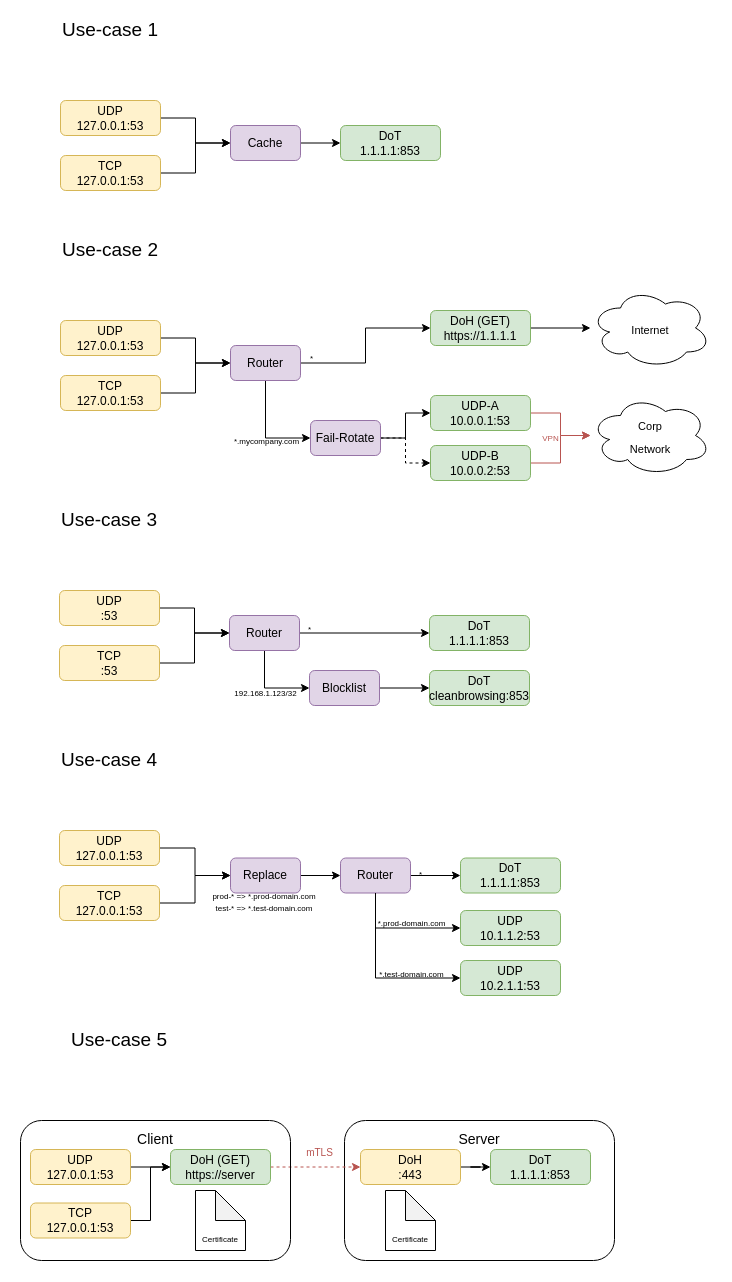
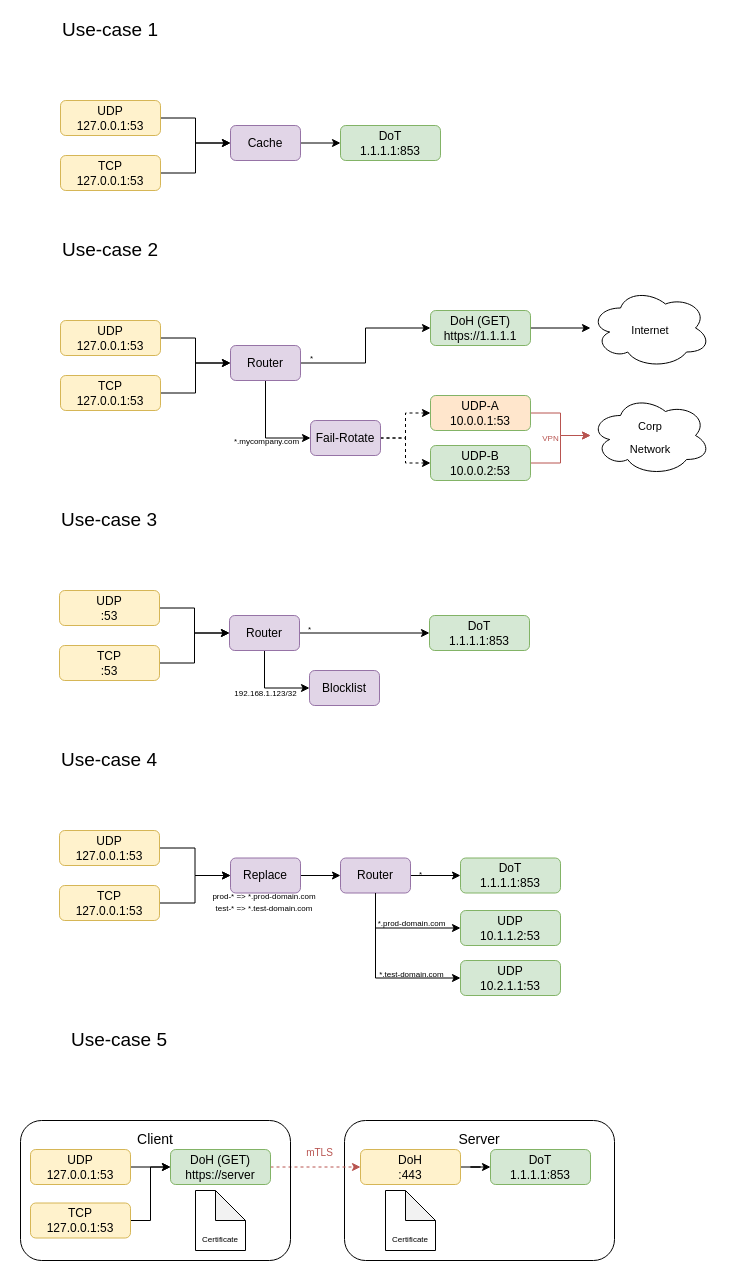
- <mxCell id="24" value="UDP-A&lt;br&gt;10.0.0.1:53" style="rounded=1;whiteSpace=wrap;html=1;fillColor=#d5e8d4;strokeColor=#82b366;verticalAlign=middle;" vertex="1" parent="1"><mxGeometry x="430" y="395" width="100" height="35" as="geometry" /></mxCell>
+ <mxCell id="24" value="UDP-A&lt;br&gt;10.0.0.1:53" style="rounded=1;whiteSpace=wrap;html=1;fillColor=#ffe6cc;strokeColor=#82b366;verticalAlign=middle;" vertex="1" parent="1"><mxGeometry x="430" y="395" width="100" height="35" as="geometry" /></mxCell>
- <mxCell id="28" style="edgeStyle=orthogonalEdgeStyle;rounded=0;orthogonalLoop=1;jettySize=auto;html=1;entryX=0;entryY=0.5;entryDx=0;entryDy=0;fontSize=19;" edge="1" parent="1" source="30" target="24"><mxGeometry relative="1" as="geometry" /></mxCell>
+ <mxCell id="28" style="edgeStyle=orthogonalEdgeStyle;rounded=0;orthogonalLoop=1;jettySize=auto;html=1;entryX=0;entryY=0.5;entryDx=0;entryDy=0;fontSize=19;dashed=1;" edge="1" parent="1" source="30" target="24"><mxGeometry relative="1" as="geometry" /></mxCell>
- <mxCell id="45" style="edgeStyle=orthogonalEdgeStyle;rounded=0;orthogonalLoop=1;jettySize=auto;html=1;entryX=0;entryY=0.5;entryDx=0;entryDy=0;fontSize=19;" edge="1" parent="1" source="46" target="44"><mxGeometry relative="1" as="geometry" /></mxCell>
- <mxCell id="44" value="DoT&lt;br&gt;cleanbrowsing:853" style="rounded=1;whiteSpace=wrap;html=1;fillColor=#d5e8d4;strokeColor=#82b366;verticalAlign=middle;" vertex="1" parent="1"><mxGeometry x="429" y="670" width="100" height="35" as="geometry" /></mxCell>
